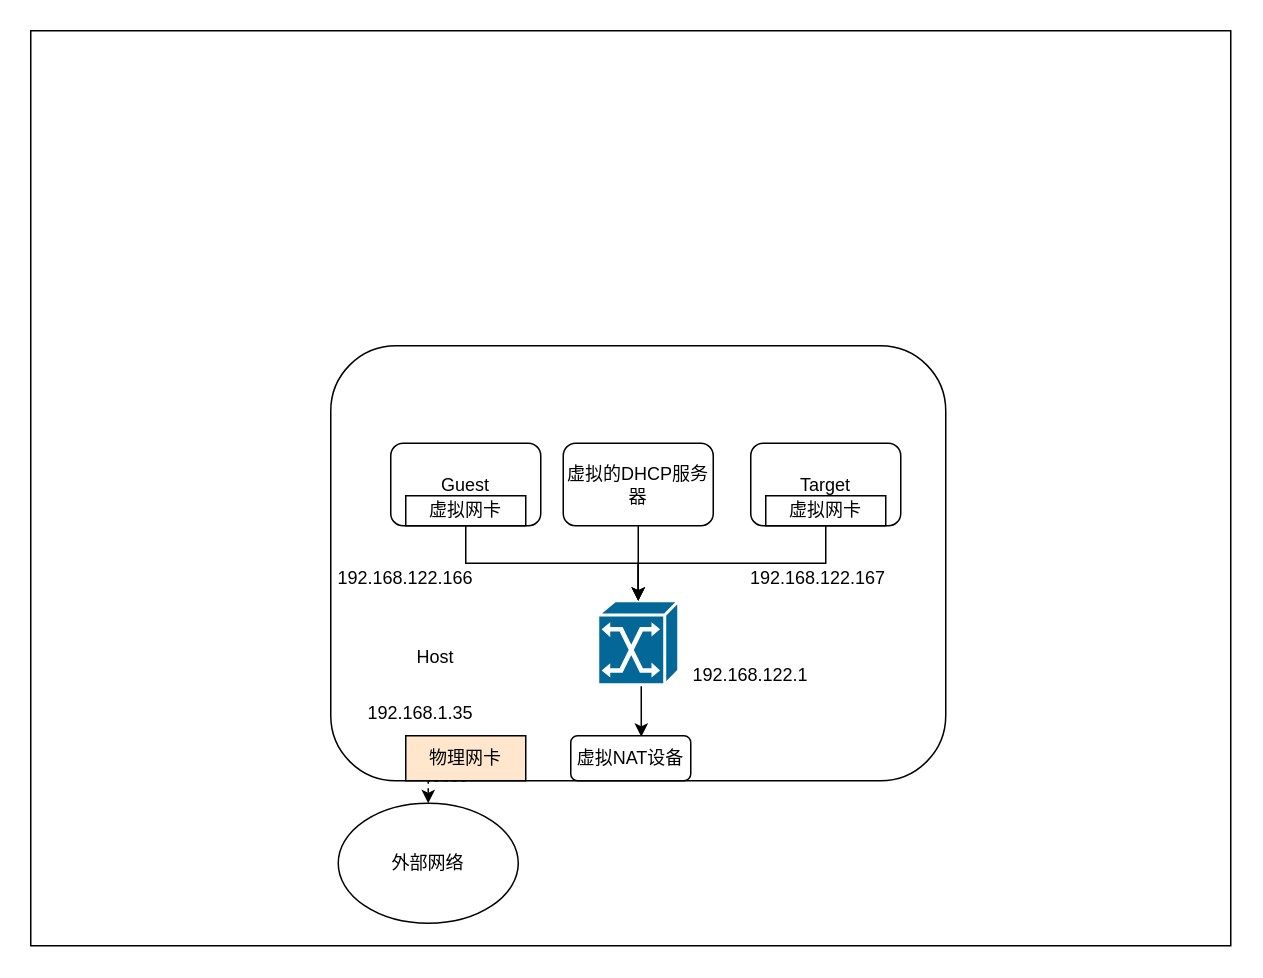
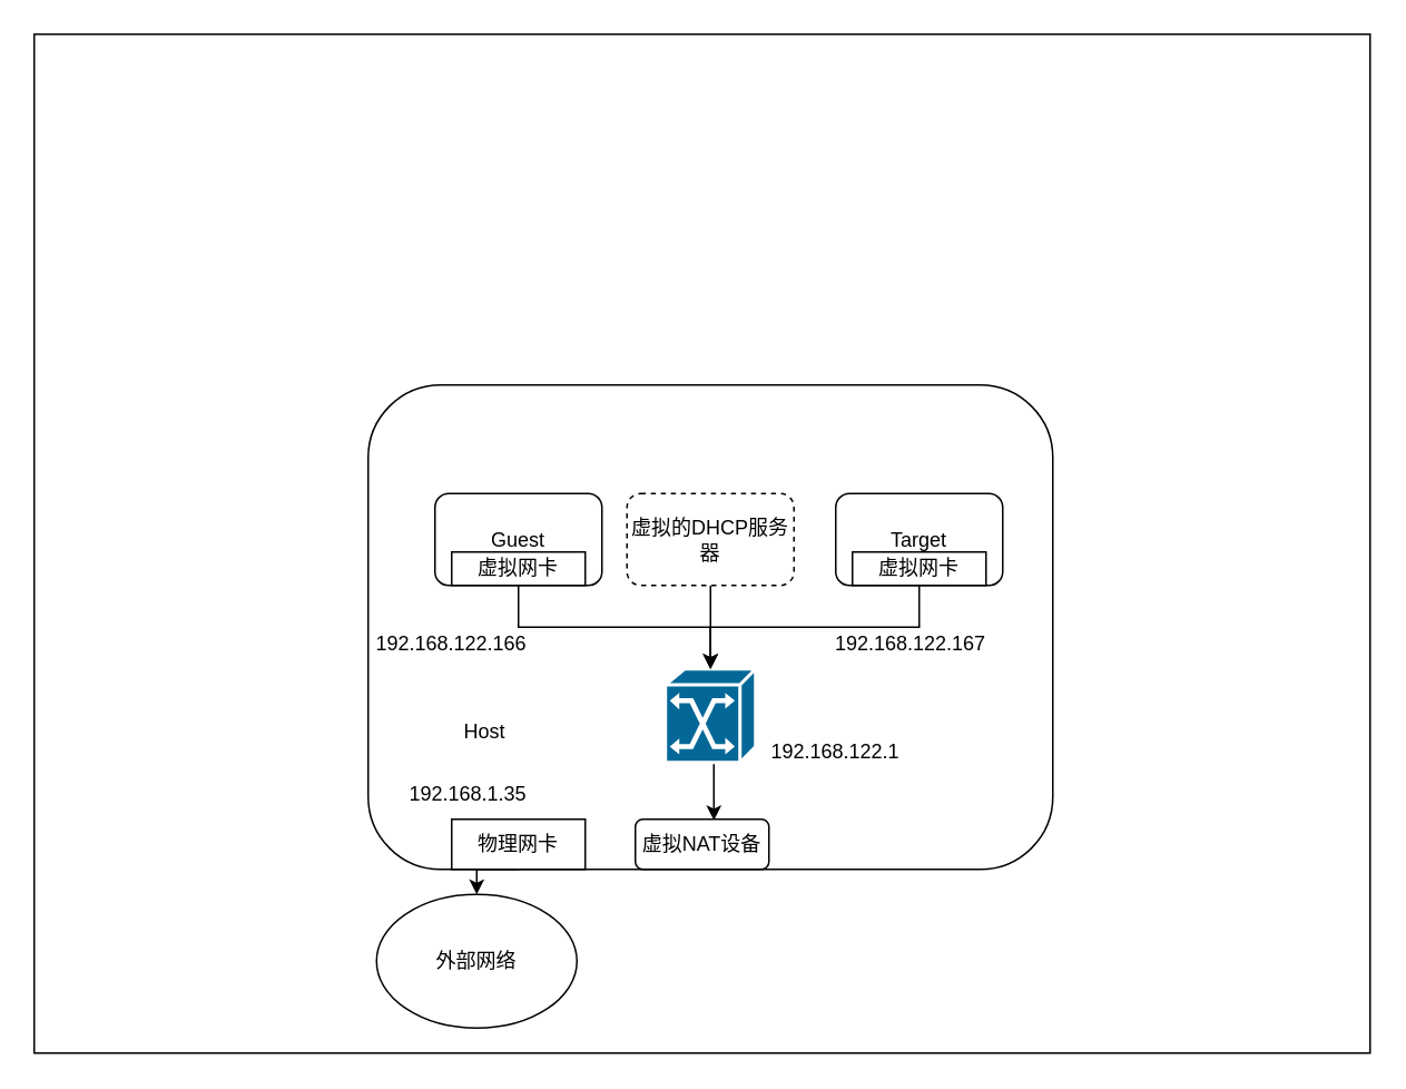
- <mxCell id="9" value="虚拟的DHCP服务器" style="rounded=1;whiteSpace=wrap;html=1;" vertex="1" parent="1"><mxGeometry x="375" y="295" width="100" height="55" as="geometry" /></mxCell>
+ <mxCell id="9" value="虚拟的DHCP服务器" style="rounded=1;whiteSpace=wrap;html=1;dashed=1;" vertex="1" parent="1"><mxGeometry x="375" y="295" width="100" height="55" as="geometry" /></mxCell>
- <mxCell id="13" value="物理网卡" style="rounded=0;whiteSpace=wrap;html=1;fillColor=#ffe6cc;" vertex="1" parent="1"><mxGeometry x="270" y="490" width="80" height="30" as="geometry" /></mxCell>
+ <mxCell id="13" value="物理网卡" style="rounded=0;whiteSpace=wrap;html=1;" vertex="1" parent="1"><mxGeometry x="270" y="490" width="80" height="30" as="geometry" /></mxCell>
- <mxCell id="12" style="edgeStyle=orthogonalEdgeStyle;rounded=0;orthogonalLoop=1;jettySize=auto;html=1;exitX=0.5;exitY=1;exitDx=0;exitDy=0;entryX=0.5;entryY=0;entryDx=0;entryDy=0;dashed=1;" edge="1" parent="1" source="13" target="18"><mxGeometry relative="1" as="geometry" /></mxCell>
+ <mxCell id="12" style="edgeStyle=orthogonalEdgeStyle;rounded=0;orthogonalLoop=1;jettySize=auto;html=1;exitX=0.5;exitY=1;exitDx=0;exitDy=0;entryX=0.5;entryY=0;entryDx=0;entryDy=0;" edge="1" parent="1" source="13" target="18"><mxGeometry relative="1" as="geometry" /></mxCell>
